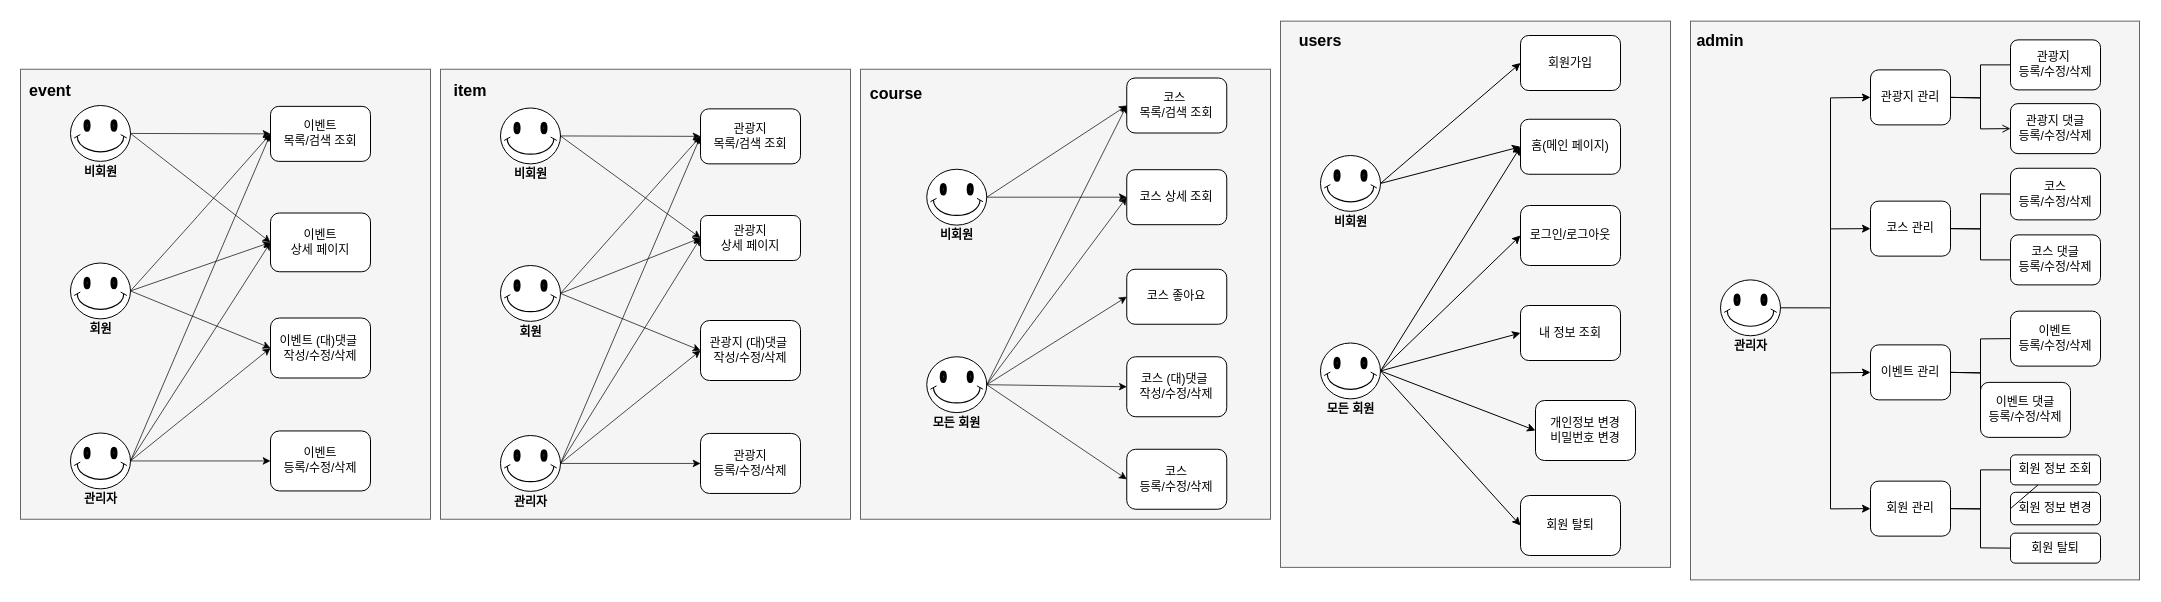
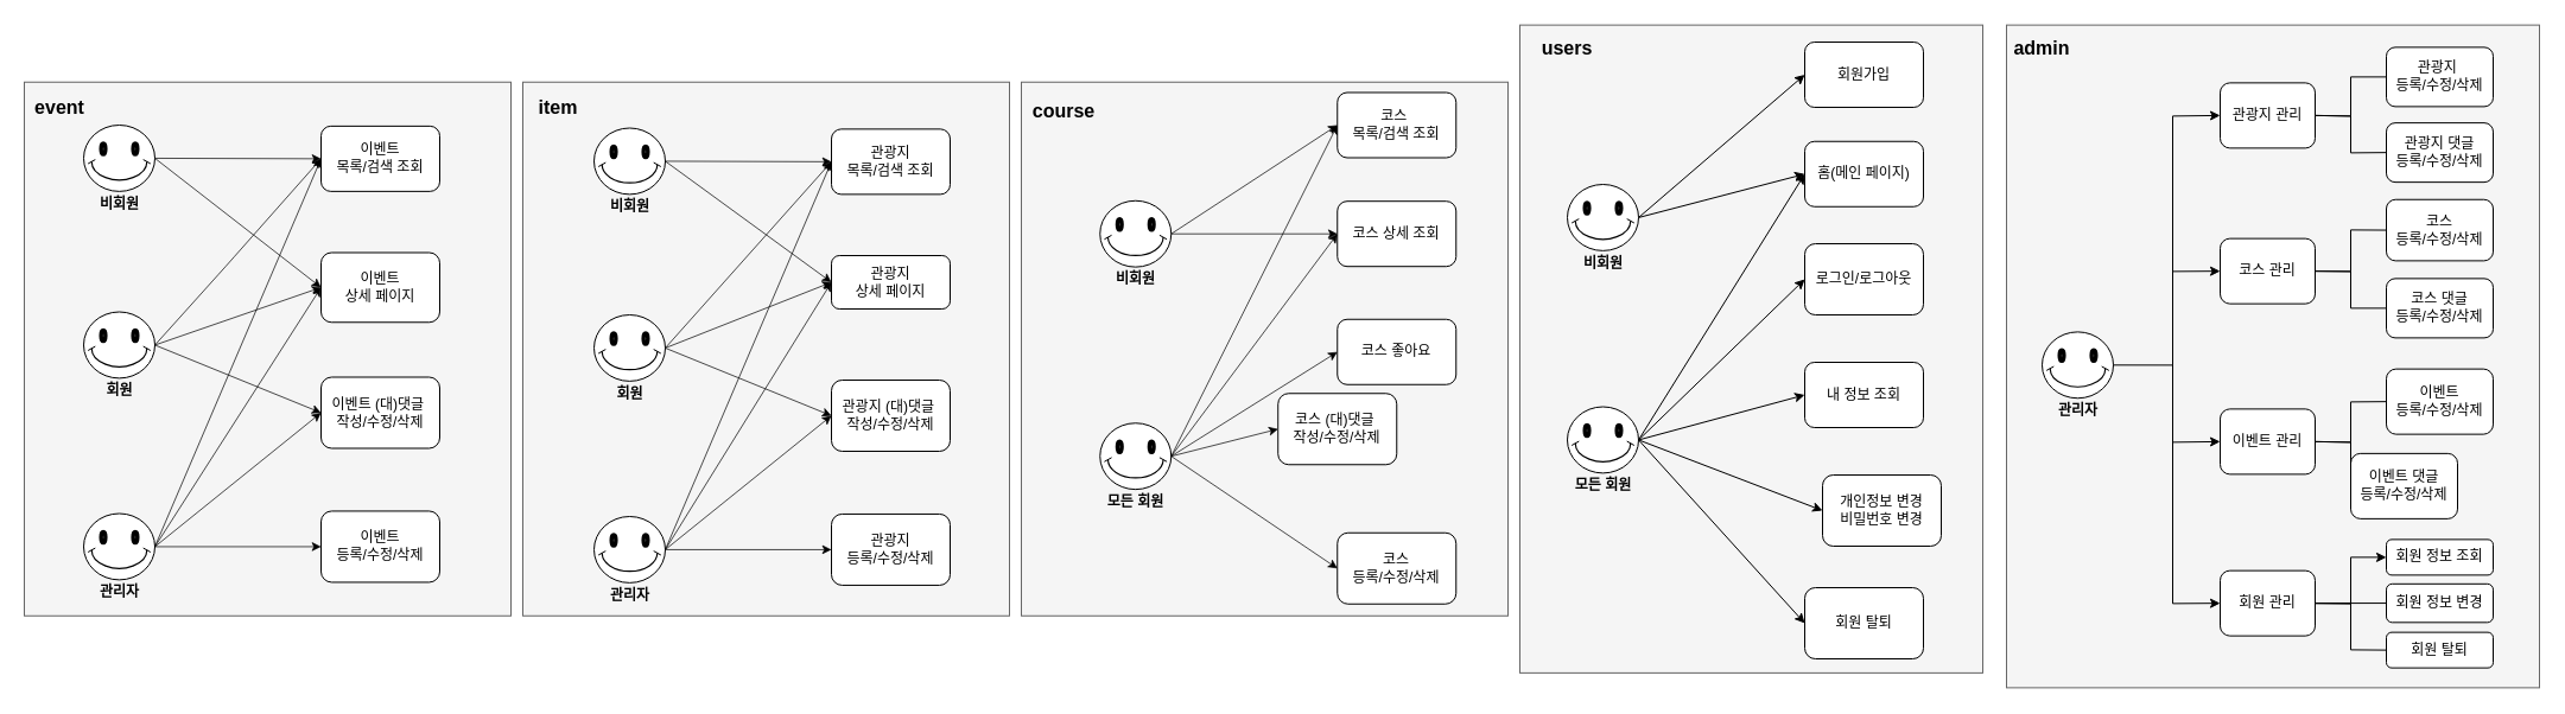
- <mxCell id="119" value="" style="endArrow=open;html=1;rounded=0;sketch=0;entryX=0;entryY=0.5;entryDx=0;entryDy=0;exitX=1;exitY=0.5;exitDx=0;exitDy=0;" parent="95" source="100" target="107" edge="1"><mxGeometry width="50" height="50" relative="1" as="geometry"><mxPoint x="160" y="318.75" as="sourcePoint" /><mxPoint x="210" y="268.75" as="targetPoint" /><Array as="points"><mxPoint x="290" y="76.75" /><mxPoint x="290" y="107.75" /></Array></mxGeometry></mxCell>
+ <mxCell id="119" value="" style="endArrow=none;html=1;rounded=0;sketch=0;entryX=0;entryY=0.5;entryDx=0;entryDy=0;exitX=1;exitY=0.5;exitDx=0;exitDy=0;" parent="95" source="100" target="107" edge="1"><mxGeometry width="50" height="50" relative="1" as="geometry"><mxPoint x="160" y="318.75" as="sourcePoint" /><mxPoint x="210" y="268.75" as="targetPoint" /><Array as="points"><mxPoint x="290" y="76.75" /><mxPoint x="290" y="107.75" /></Array></mxGeometry></mxCell>
- <mxCell id="7" value="코스 (대)댓글&amp;nbsp;&lt;br&gt;작성/수정/삭제" style="whiteSpace=wrap;html=1;rounded=1;" parent="2" vertex="1"><mxGeometry x="266.25" y="287.5" width="100" height="60" as="geometry" /></mxCell>
+ <mxCell id="7" value="코스 (대)댓글&amp;nbsp;&lt;br&gt;작성/수정/삭제" style="whiteSpace=wrap;html=1;rounded=1;" parent="2" vertex="1"><mxGeometry x="216.25" y="262.5" width="100" height="60" as="geometry" /></mxCell>
- <mxCell id="124" value="" style="endArrow=none;html=1;rounded=0;sketch=0;exitX=1;exitY=0.5;exitDx=0;exitDy=0;entryX=0;entryY=0.5;entryDx=0;entryDy=0;" parent="95" source="101" target="106" edge="1"><mxGeometry width="50" height="50" relative="1" as="geometry"><mxPoint x="-50" y="418.75" as="sourcePoint" /><mxPoint y="368.75" as="targetPoint" /><Array as="points"><mxPoint x="290" y="487.75" /><mxPoint x="290" y="448.75" /></Array></mxGeometry></mxCell>
+ <mxCell id="124" value="" style="endArrow=classic;html=1;rounded=0;sketch=0;exitX=1;exitY=0.5;exitDx=0;exitDy=0;entryX=0;entryY=0.5;entryDx=0;entryDy=0;" parent="95" source="101" target="106" edge="1"><mxGeometry width="50" height="50" relative="1" as="geometry"><mxPoint x="-50" y="418.75" as="sourcePoint" /><mxPoint y="368.75" as="targetPoint" /><Array as="points"><mxPoint x="290" y="487.75" /><mxPoint x="290" y="448.75" /></Array></mxGeometry></mxCell>
- <mxCell id="125" value="" style="endArrow=none;html=1;rounded=0;sketch=0;exitX=0;exitY=0.5;exitDx=0;exitDy=0;" parent="95" source="104" target="106" edge="1"><mxGeometry width="50" height="50" relative="1" as="geometry"><mxPoint x="-50" y="418.75" as="sourcePoint" /><mxPoint y="368.75" as="targetPoint" /></mxGeometry></mxCell>
+ <mxCell id="125" value="" style="endArrow=none;html=1;rounded=0;sketch=0;exitX=0;exitY=0.5;exitDx=0;exitDy=0;entryX=1;entryY=0.5;entryDx=0;entryDy=0;" parent="95" source="104" target="101" edge="1"><mxGeometry width="50" height="50" relative="1" as="geometry"><mxPoint x="-50" y="418.75" as="sourcePoint" /><mxPoint y="368.75" as="targetPoint" /></mxGeometry></mxCell>
